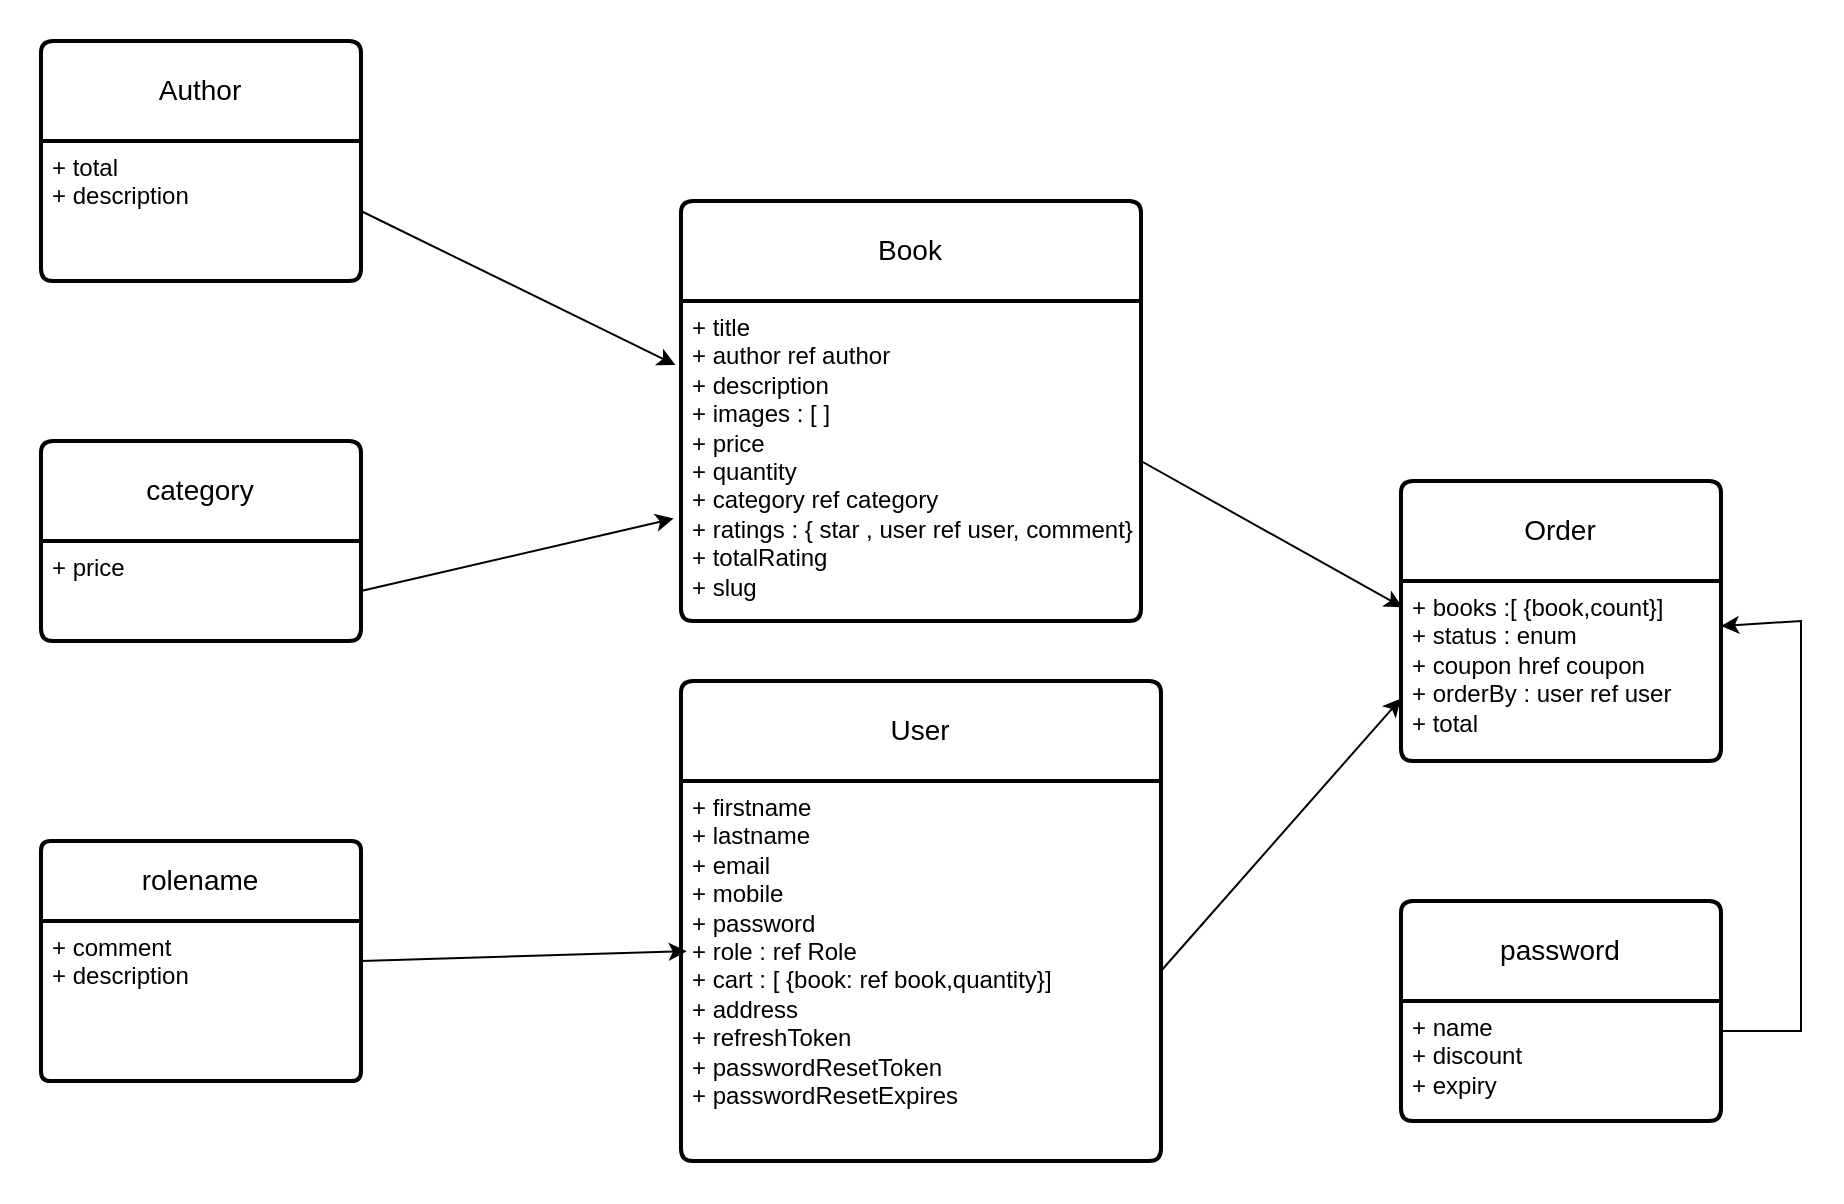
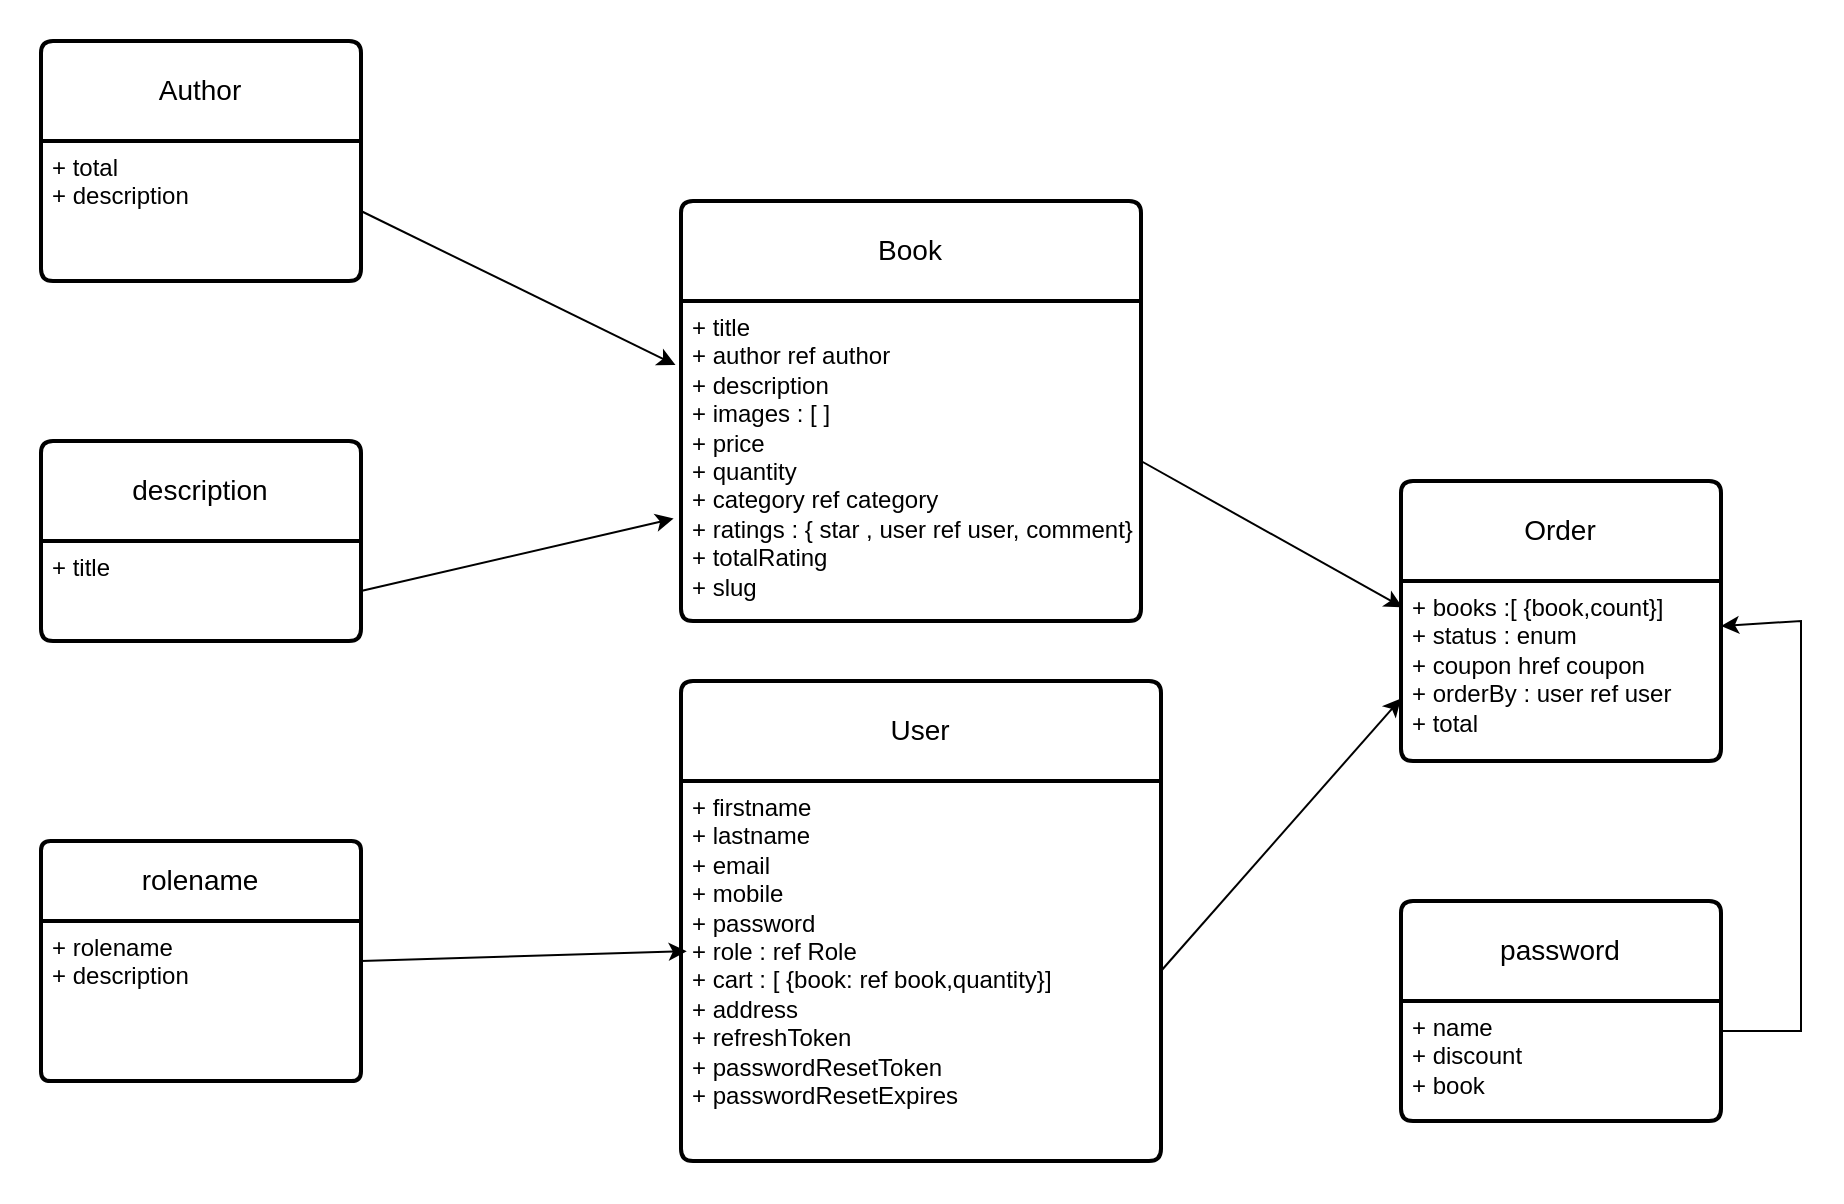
- <mxCell id="9" value="category" style="swimlane;childLayout=stackLayout;horizontal=1;startSize=50;horizontalStack=0;rounded=1;fontSize=14;fontStyle=0;strokeWidth=2;resizeParent=0;resizeLast=1;shadow=0;dashed=0;align=center;arcSize=4;whiteSpace=wrap;html=1;" parent="1" vertex="1"><mxGeometry x="20" y="220" width="160" height="100" as="geometry" /></mxCell>
+ <mxCell id="9" value="description" style="swimlane;childLayout=stackLayout;horizontal=1;startSize=50;horizontalStack=0;rounded=1;fontSize=14;fontStyle=0;strokeWidth=2;resizeParent=0;resizeLast=1;shadow=0;dashed=0;align=center;arcSize=4;whiteSpace=wrap;html=1;" parent="1" vertex="1"><mxGeometry x="20" y="220" width="160" height="100" as="geometry" /></mxCell>
- <mxCell id="10" value="+ price" style="align=left;strokeColor=none;fillColor=none;spacingLeft=4;fontSize=12;verticalAlign=top;resizable=0;rotatable=0;part=1;html=1;" parent="9" vertex="1"><mxGeometry y="50" width="160" height="50" as="geometry" /></mxCell>
+ <mxCell id="10" value="+ title" style="align=left;strokeColor=none;fillColor=none;spacingLeft=4;fontSize=12;verticalAlign=top;resizable=0;rotatable=0;part=1;html=1;" parent="9" vertex="1"><mxGeometry y="50" width="160" height="50" as="geometry" /></mxCell>
- <mxCell id="3" value="+ comment&lt;br&gt;+ description" style="align=left;strokeColor=none;fillColor=none;spacingLeft=4;fontSize=12;verticalAlign=top;resizable=0;rotatable=0;part=1;html=1;" parent="2" vertex="1"><mxGeometry y="40" width="160" height="80" as="geometry" /></mxCell>
+ <mxCell id="3" value="+ rolename&lt;br&gt;+ description" style="align=left;strokeColor=none;fillColor=none;spacingLeft=4;fontSize=12;verticalAlign=top;resizable=0;rotatable=0;part=1;html=1;" parent="2" vertex="1"><mxGeometry y="40" width="160" height="80" as="geometry" /></mxCell>
- <mxCell id="16" value="+ name&lt;br&gt;+ discount&lt;br&gt;+ expiry&amp;nbsp;" style="align=left;strokeColor=none;fillColor=none;spacingLeft=4;fontSize=12;verticalAlign=top;resizable=0;rotatable=0;part=1;html=1;" parent="15" vertex="1"><mxGeometry y="50" width="160" height="60" as="geometry" /></mxCell>
+ <mxCell id="16" value="+ name&lt;br&gt;+ discount&lt;br&gt;+ book&amp;nbsp;" style="align=left;strokeColor=none;fillColor=none;spacingLeft=4;fontSize=12;verticalAlign=top;resizable=0;rotatable=0;part=1;html=1;" parent="15" vertex="1"><mxGeometry y="50" width="160" height="60" as="geometry" /></mxCell>
